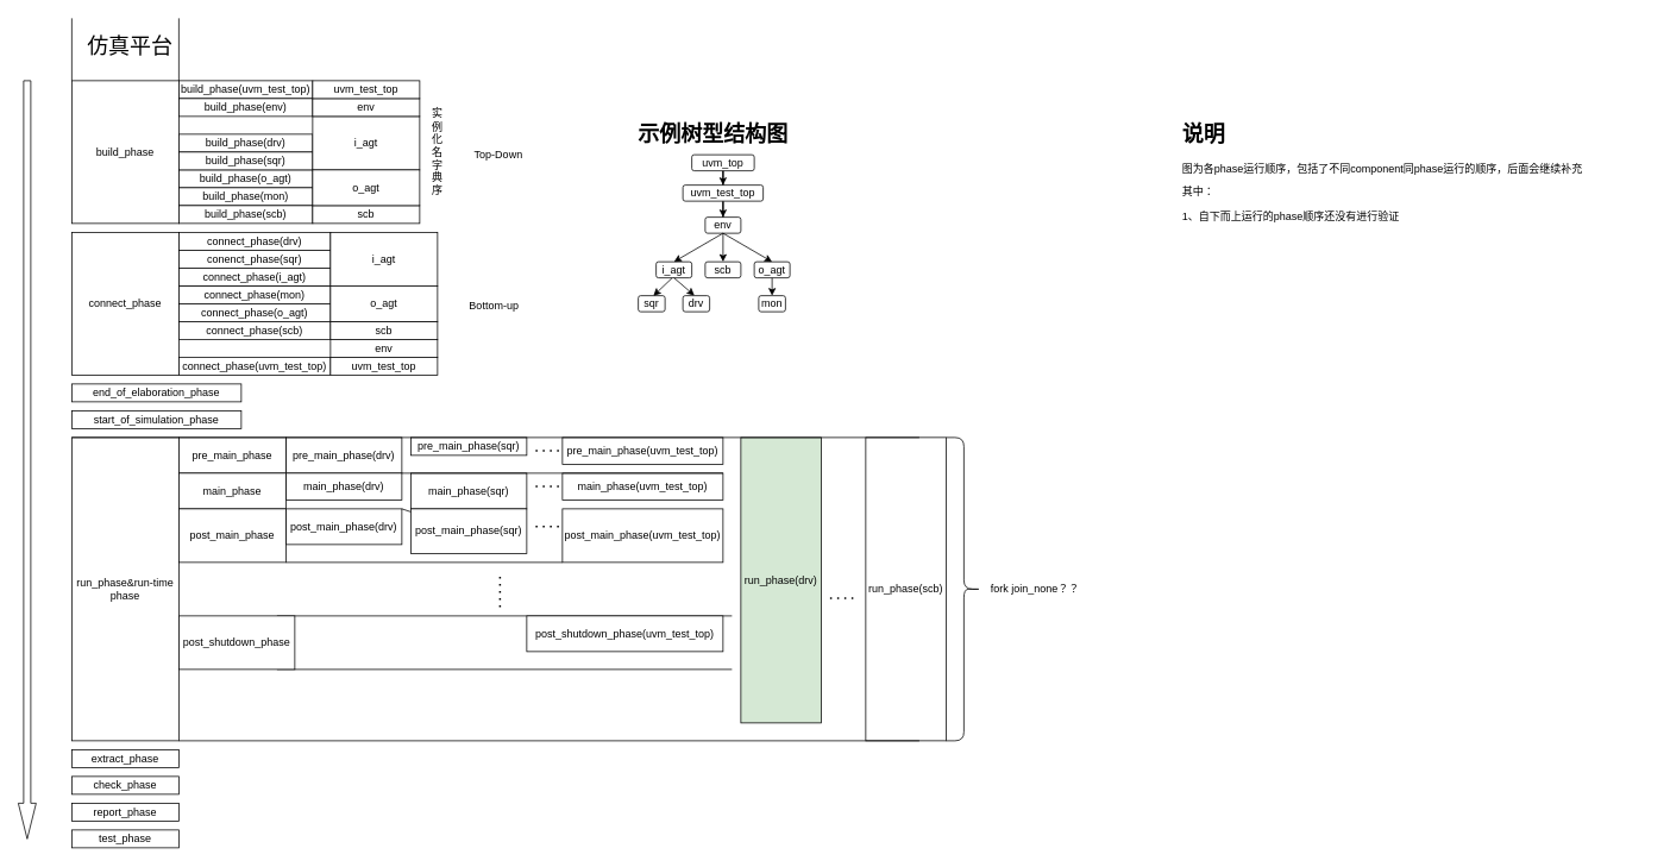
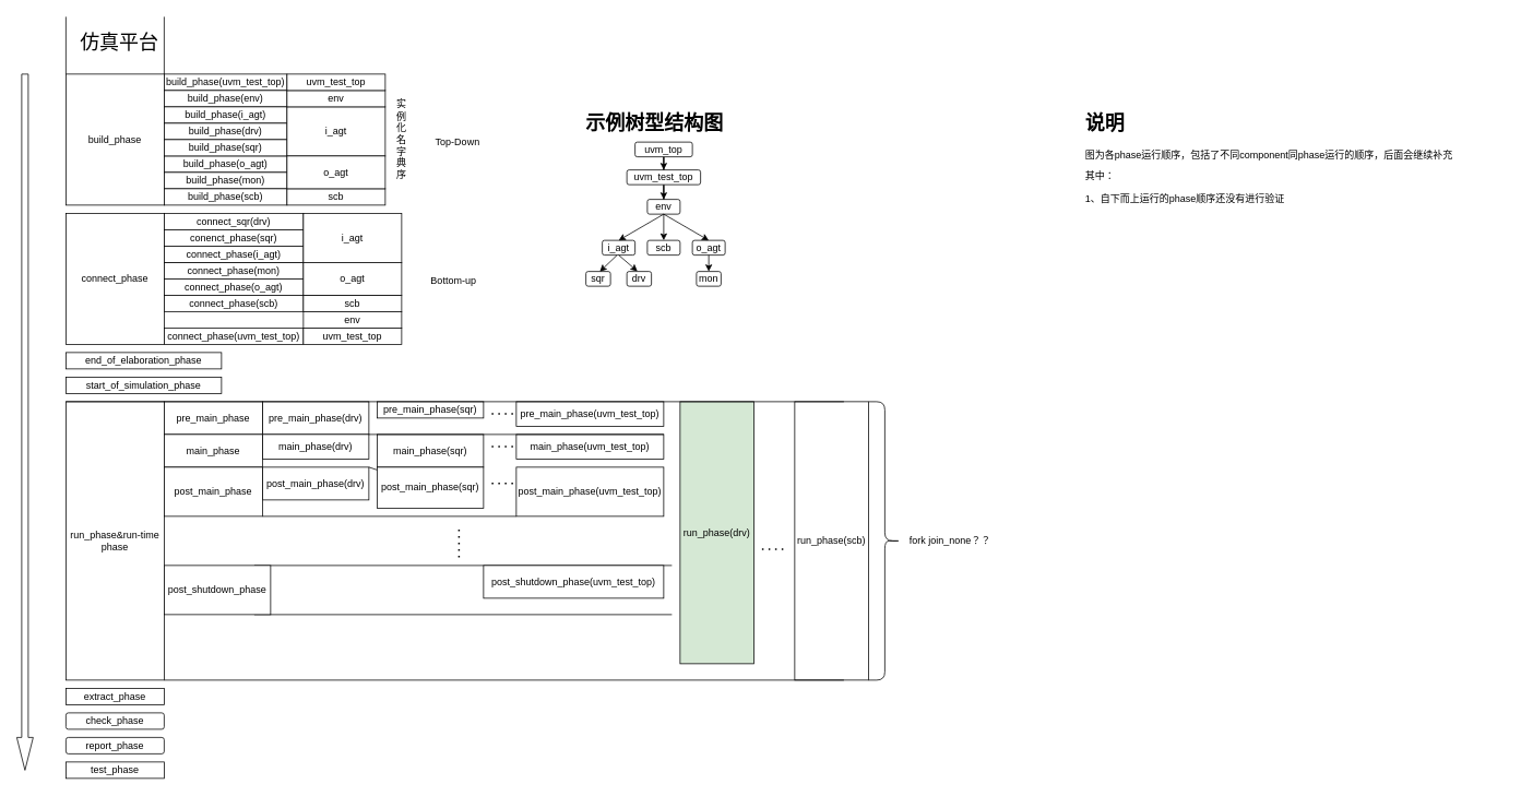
+ <mxCell id="7" value="build_phase(i_agt)" style="rounded=0;whiteSpace=wrap;html=1;" vertex="1" parent="1"><mxGeometry x="200" y="130" width="150" height="20" as="geometry" /></mxCell>
- <mxCell id="20" value="connect_phase(drv)" style="rounded=0;whiteSpace=wrap;html=1;" vertex="1" parent="1"><mxGeometry x="200" y="260" width="170" height="20" as="geometry" /></mxCell>
+ <mxCell id="20" value="connect_sqr(drv)" style="rounded=0;whiteSpace=wrap;html=1;" vertex="1" parent="1"><mxGeometry x="200" y="260" width="170" height="20" as="geometry" /></mxCell>
- <mxCell id="69" value="check_phase" style="rounded=0;whiteSpace=wrap;html=1;" vertex="1" parent="1"><mxGeometry x="80" y="870" width="120" height="20" as="geometry" /></mxCell>
+ <mxCell id="69" value="check_phase" style="whiteSpace=wrap;html=1;rounded=1;" vertex="1" parent="1"><mxGeometry x="80" y="870" width="120" height="20" as="geometry" /></mxCell>
- <mxCell id="70" value="report_phase" style="rounded=0;whiteSpace=wrap;html=1;" vertex="1" parent="1"><mxGeometry x="80" y="900" width="120" height="20" as="geometry" /></mxCell>
+ <mxCell id="70" value="report_phase" style="whiteSpace=wrap;html=1;rounded=1;" vertex="1" parent="1"><mxGeometry x="80" y="900" width="120" height="20" as="geometry" /></mxCell>
